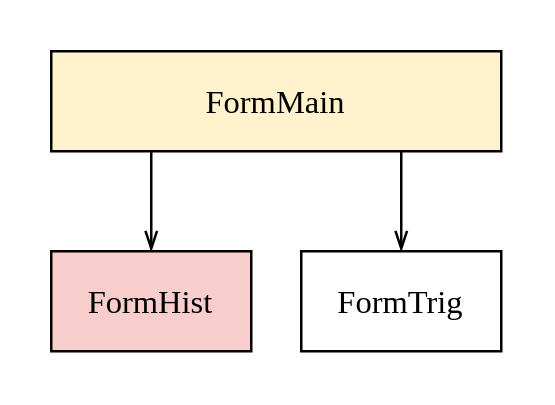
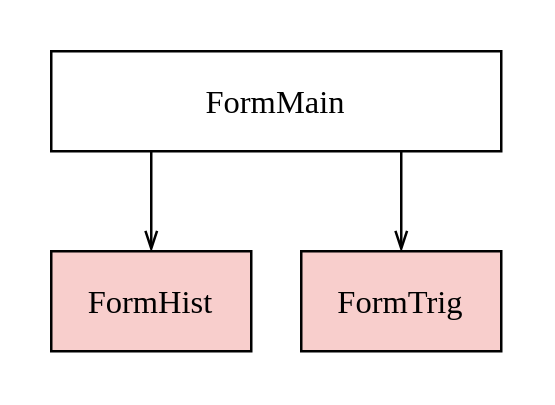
- <mxCell id="2" value="FormMain" style="rounded=0;whiteSpace=wrap;html=1;fontSize=13;fontFamily=Times New Roman;fillColor=#fff2cc;" parent="1" vertex="1"><mxGeometry x="20" y="20" width="180" height="40" as="geometry" /></mxCell>
+ <mxCell id="2" value="FormMain" style="rounded=0;whiteSpace=wrap;html=1;fontSize=13;fontFamily=Times New Roman;" parent="1" vertex="1"><mxGeometry x="20" y="20" width="180" height="40" as="geometry" /></mxCell>
- <mxCell id="6" value="FormTrig" style="rounded=0;whiteSpace=wrap;html=1;fontSize=13;fontFamily=Times New Roman;" parent="1" vertex="1"><mxGeometry x="120" y="100" width="80" height="40" as="geometry" /></mxCell>
+ <mxCell id="6" value="FormTrig" style="rounded=0;whiteSpace=wrap;html=1;fontSize=13;fontFamily=Times New Roman;fillColor=#f8cecc;" parent="1" vertex="1"><mxGeometry x="120" y="100" width="80" height="40" as="geometry" /></mxCell>
